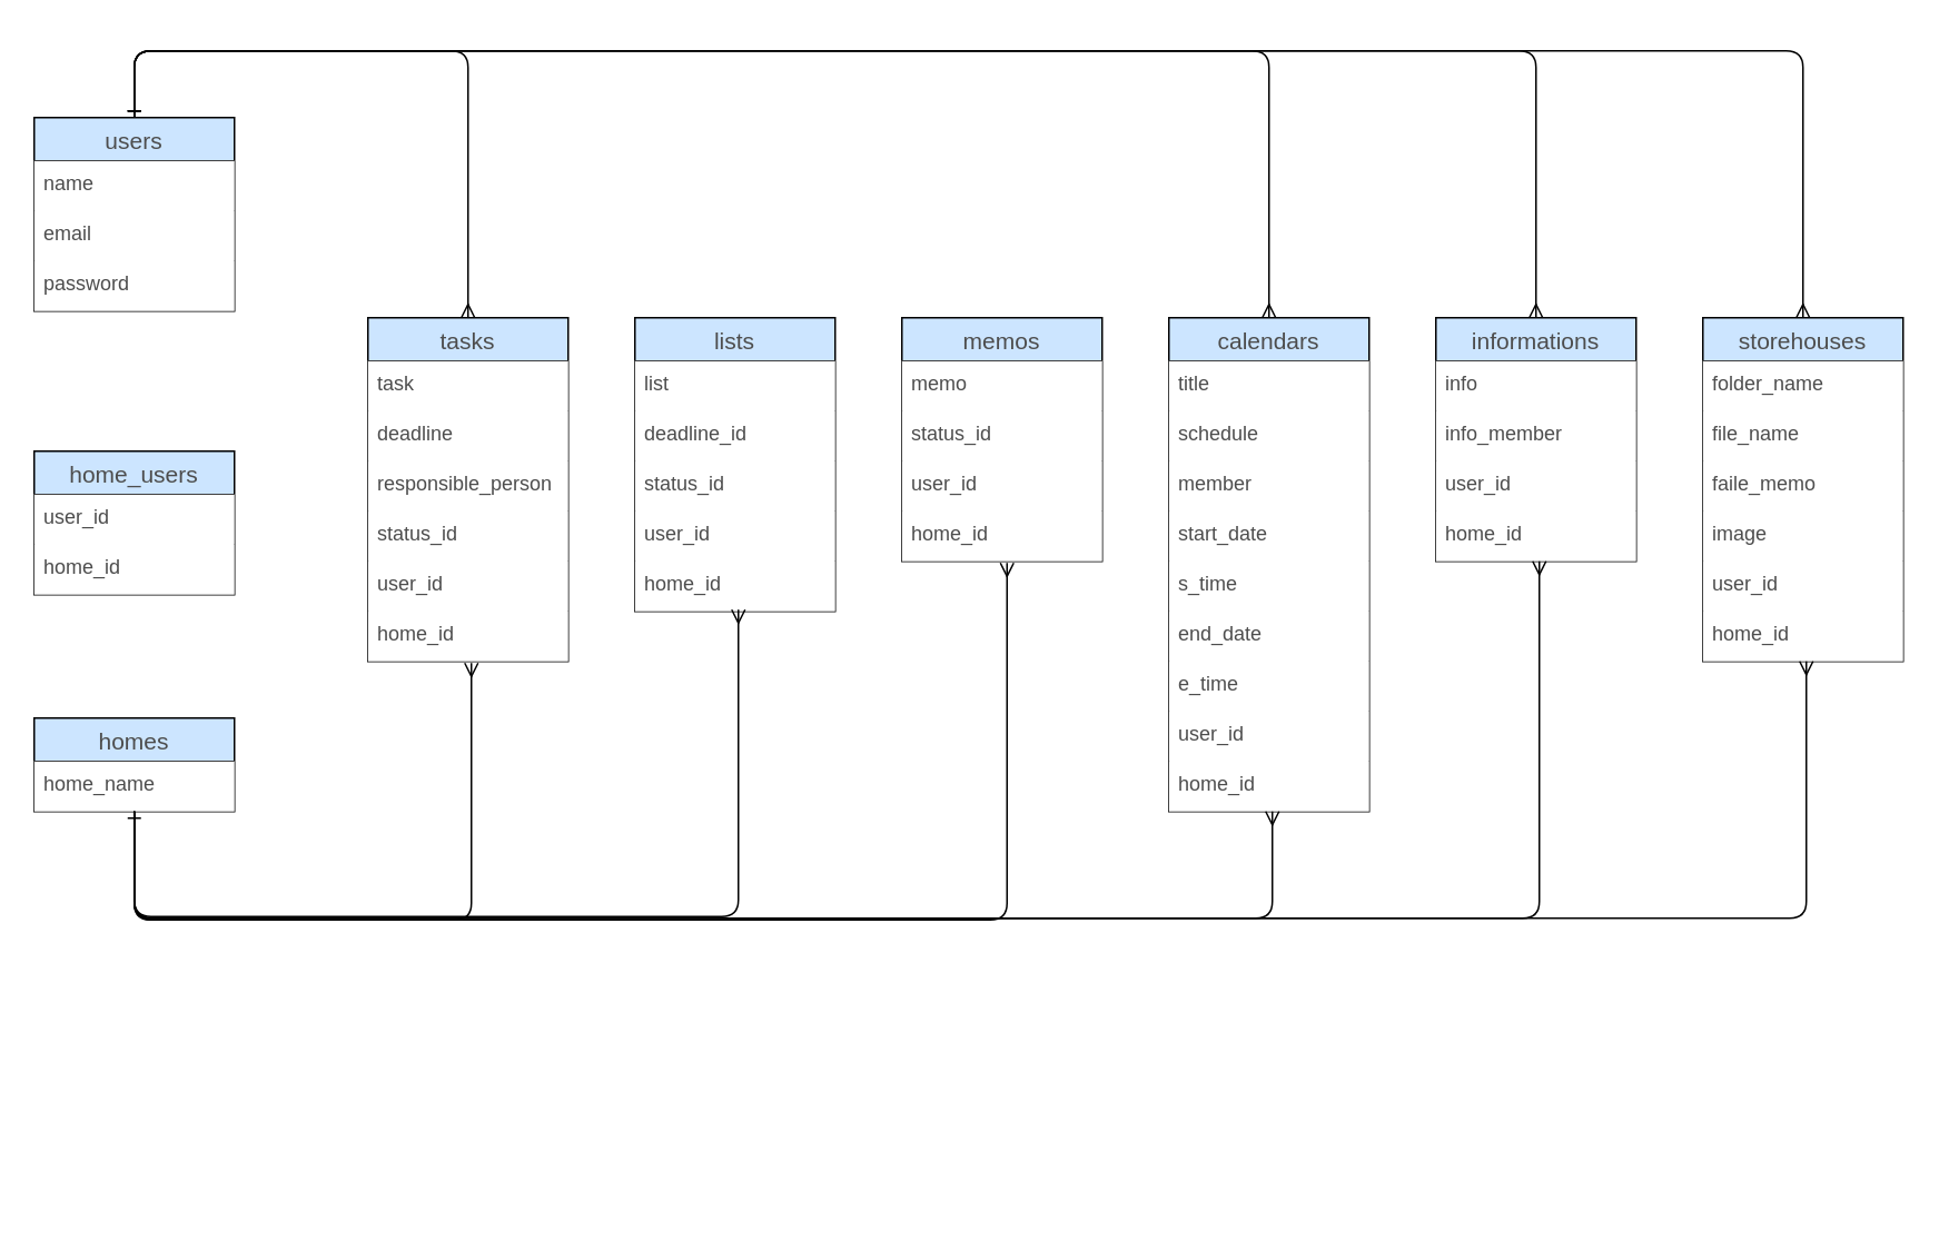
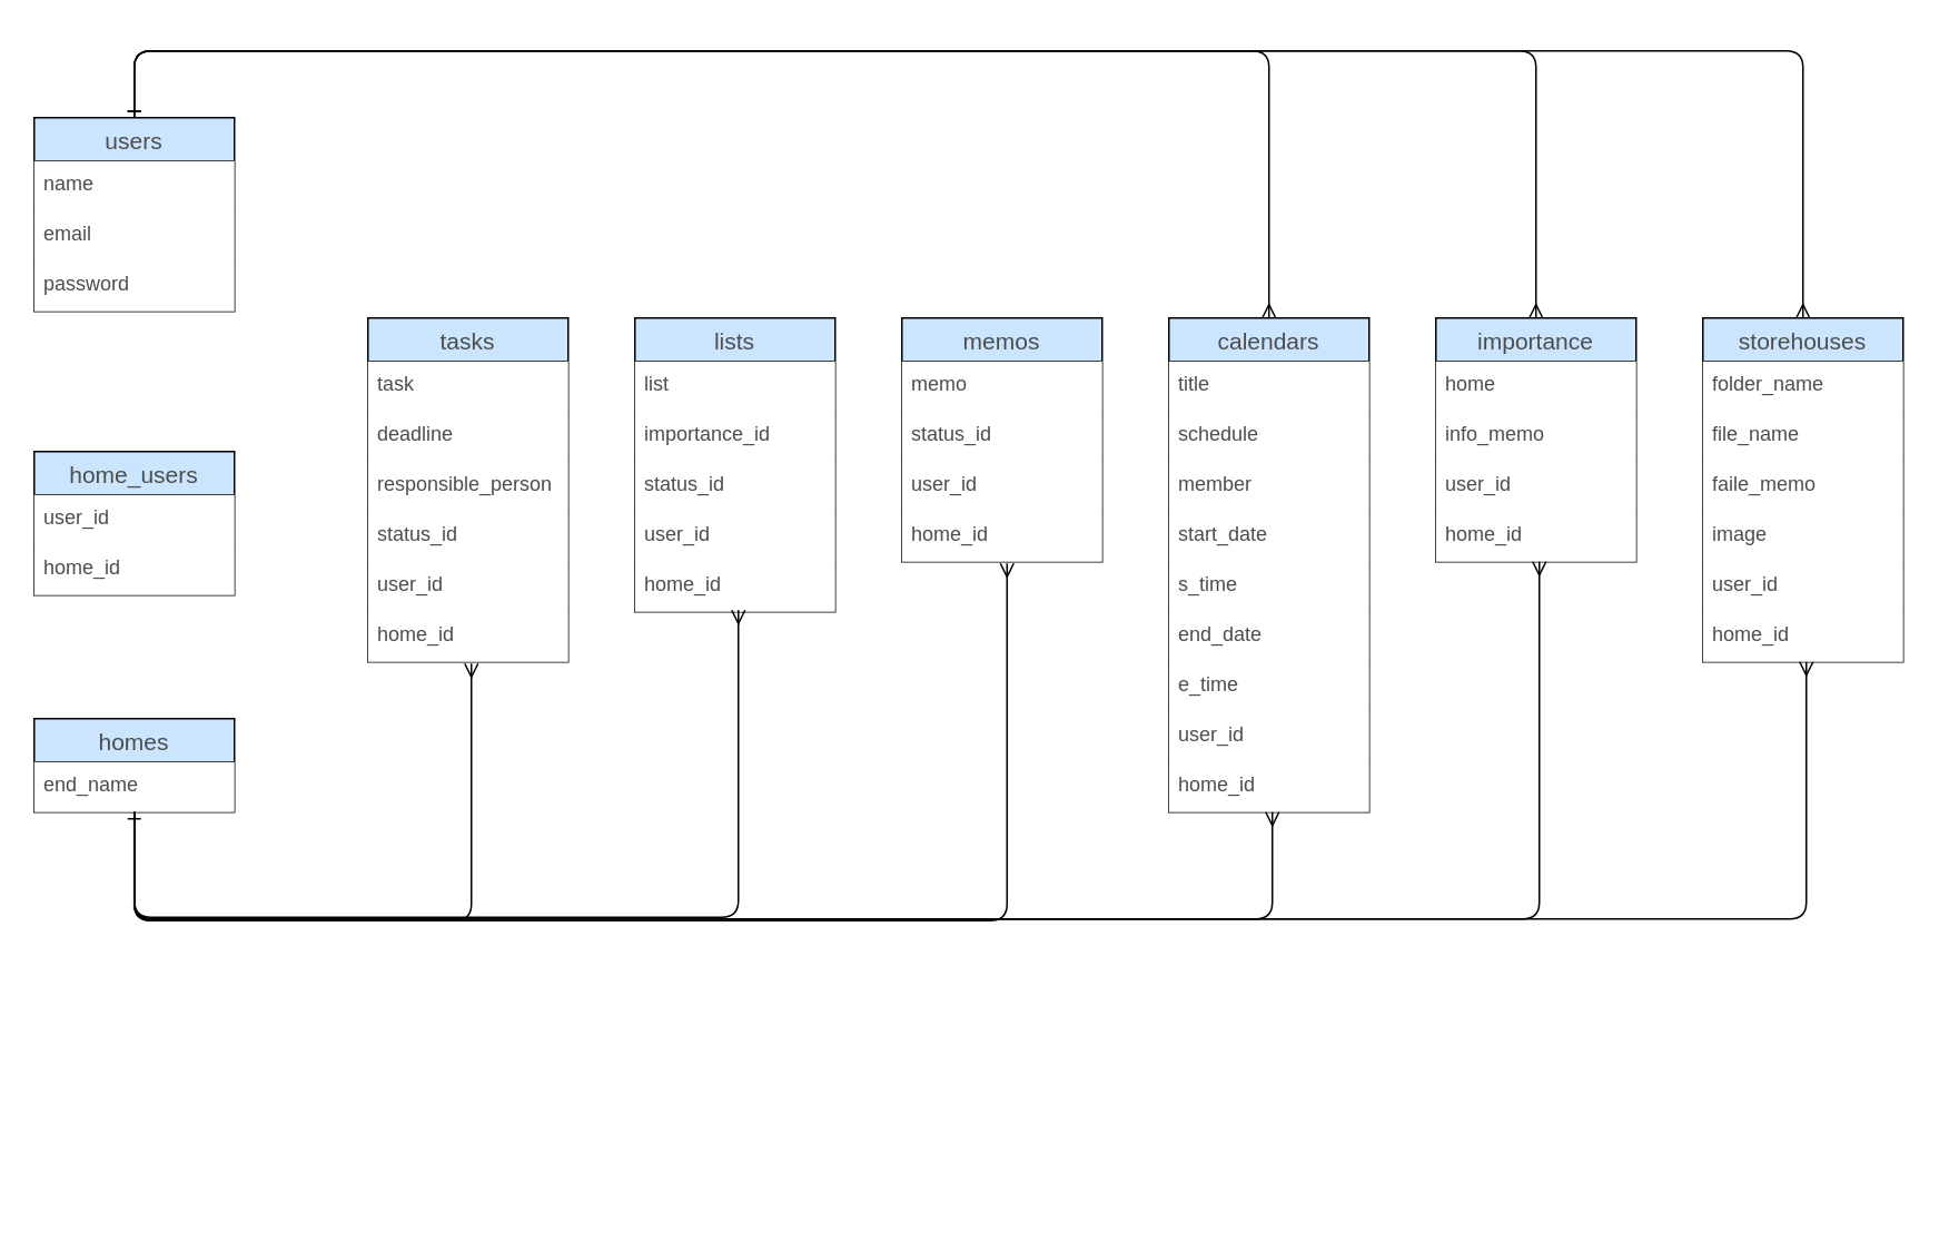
- <mxCell id="2" style="edgeStyle=elbowEdgeStyle;elbow=vertical;html=1;exitX=0.5;exitY=0;exitDx=0;exitDy=0;entryX=0.5;entryY=0;entryDx=0;entryDy=0;fontColor=#4D4D4D;startArrow=ERone;startFill=0;endArrow=ERmany;endFill=0;" edge="1" parent="1" source="3" target="12"><mxGeometry relative="1" as="geometry"><Array as="points"><mxPoint x="190" y="30" /><mxPoint x="80" y="70" /><mxPoint x="195" y="20" /></Array></mxGeometry></mxCell>
- <mxCell id="40" value="informations" style="swimlane;fontStyle=0;childLayout=stackLayout;horizontal=1;startSize=26;horizontalStack=0;resizeParent=1;resizeParentMax=0;resizeLast=0;collapsible=1;marginBottom=0;align=center;fontSize=14;fontColor=#4D4D4D;fillColor=#CCE5FF;" vertex="1" parent="1"><mxGeometry x="860" y="190" width="120" height="146" as="geometry" /></mxCell>
+ <mxCell id="40" value="importance" style="swimlane;fontStyle=0;childLayout=stackLayout;horizontal=1;startSize=26;horizontalStack=0;resizeParent=1;resizeParentMax=0;resizeLast=0;collapsible=1;marginBottom=0;align=center;fontSize=14;fontColor=#4D4D4D;fillColor=#CCE5FF;" vertex="1" parent="1"><mxGeometry x="860" y="190" width="120" height="146" as="geometry" /></mxCell>
- <mxCell id="41" value="info" style="text;strokeColor=none;fillColor=#FFFFFF;spacingLeft=4;spacingRight=4;overflow=hidden;rotatable=0;points=[[0,0.5],[1,0.5]];portConstraint=eastwest;fontSize=12;fontColor=#4D4D4D;" vertex="1" parent="40"><mxGeometry y="26" width="120" height="30" as="geometry" /></mxCell>
+ <mxCell id="41" value="home" style="text;strokeColor=none;fillColor=#FFFFFF;spacingLeft=4;spacingRight=4;overflow=hidden;rotatable=0;points=[[0,0.5],[1,0.5]];portConstraint=eastwest;fontSize=12;fontColor=#4D4D4D;" vertex="1" parent="40"><mxGeometry y="26" width="120" height="30" as="geometry" /></mxCell>
- <mxCell id="21" value="deadline_id" style="text;strokeColor=none;fillColor=#FFFFFF;spacingLeft=4;spacingRight=4;overflow=hidden;rotatable=0;points=[[0,0.5],[1,0.5]];portConstraint=eastwest;fontSize=12;fontColor=#4D4D4D;" vertex="1" parent="19"><mxGeometry y="56" width="120" height="30" as="geometry" /></mxCell>
+ <mxCell id="21" value="importance_id" style="text;strokeColor=none;fillColor=#FFFFFF;spacingLeft=4;spacingRight=4;overflow=hidden;rotatable=0;points=[[0,0.5],[1,0.5]];portConstraint=eastwest;fontSize=12;fontColor=#4D4D4D;" vertex="1" parent="19"><mxGeometry y="56" width="120" height="30" as="geometry" /></mxCell>
- <mxCell id="42" value="info_member" style="text;strokeColor=none;fillColor=#FFFFFF;spacingLeft=4;spacingRight=4;overflow=hidden;rotatable=0;points=[[0,0.5],[1,0.5]];portConstraint=eastwest;fontSize=12;fontColor=#4D4D4D;" vertex="1" parent="40"><mxGeometry y="56" width="120" height="30" as="geometry" /></mxCell>
+ <mxCell id="42" value="info_memo" style="text;strokeColor=none;fillColor=#FFFFFF;spacingLeft=4;spacingRight=4;overflow=hidden;rotatable=0;points=[[0,0.5],[1,0.5]];portConstraint=eastwest;fontSize=12;fontColor=#4D4D4D;" vertex="1" parent="40"><mxGeometry y="56" width="120" height="30" as="geometry" /></mxCell>
- <mxCell id="8" value="home_name" style="text;strokeColor=none;fillColor=#FFFFFF;spacingLeft=4;spacingRight=4;overflow=hidden;rotatable=0;points=[[0,0.5],[1,0.5]];portConstraint=eastwest;fontSize=12;fontColor=#4D4D4D;" vertex="1" parent="7"><mxGeometry y="26" width="120" height="30" as="geometry" /></mxCell>
+ <mxCell id="8" value="end_name" style="text;strokeColor=none;fillColor=#FFFFFF;spacingLeft=4;spacingRight=4;overflow=hidden;rotatable=0;points=[[0,0.5],[1,0.5]];portConstraint=eastwest;fontSize=12;fontColor=#4D4D4D;" vertex="1" parent="7"><mxGeometry y="26" width="120" height="30" as="geometry" /></mxCell>
